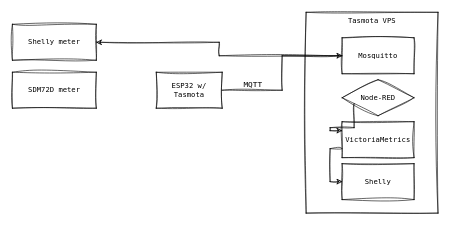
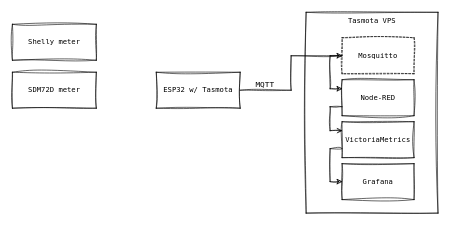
- <mxCell id="6" style="edgeStyle=orthogonalEdgeStyle;rounded=0;orthogonalLoop=1;jettySize=auto;html=1;exitX=0;exitY=0.5;exitDx=0;exitDy=0;sketch=1;curveFitting=1;jiggle=2;labelBackgroundColor=none;" edge="1" parent="4" source="7" target="15"><mxGeometry relative="1" as="geometry" /></mxCell>
+ <mxCell id="6" style="edgeStyle=orthogonalEdgeStyle;rounded=0;orthogonalLoop=1;jettySize=auto;html=1;exitX=0;exitY=0.5;exitDx=0;exitDy=0;entryX=0;entryY=0.25;entryDx=0;entryDy=0;sketch=1;curveFitting=1;jiggle=2;labelBackgroundColor=none;" edge="1" parent="4" source="7" target="9"><mxGeometry relative="1" as="geometry" /></mxCell>
- <mxCell id="7" value="Mosquitto" style="rounded=0;whiteSpace=wrap;html=1;sketch=1;curveFitting=1;jiggle=2;fontFamily=monospace;labelBackgroundColor=none;fillColor=none;" vertex="1" parent="4"><mxGeometry x="60" y="42.5" width="120" height="60" as="geometry" /></mxCell>
+ <mxCell id="7" value="Mosquitto" style="rounded=0;whiteSpace=wrap;html=1;sketch=1;curveFitting=1;jiggle=2;fontFamily=monospace;labelBackgroundColor=none;fillColor=none;dashed=1;" vertex="1" parent="4"><mxGeometry x="60" y="42.5" width="120" height="60" as="geometry" /></mxCell>
- <mxCell id="3" value="ESP32 w/ Tasmota" style="rounded=0;whiteSpace=wrap;html=1;sketch=1;curveFitting=1;jiggle=2;fontFamily=monospace;labelBackgroundColor=none;fillColor=none;" vertex="1" parent="1"><mxGeometry x="260" y="120" width="110" height="60" as="geometry" /></mxCell>
+ <mxCell id="3" value="ESP32 w/ Tasmota" style="rounded=0;whiteSpace=wrap;html=1;sketch=1;curveFitting=1;jiggle=2;fontFamily=monospace;labelBackgroundColor=none;fillColor=none;" vertex="1" parent="1"><mxGeometry x="260" y="120" width="140" height="60" as="geometry" /></mxCell>
- <mxCell id="9" value="Node-RED" style="rhombus;whiteSpace=wrap;html=1;sketch=1;curveFitting=1;jiggle=2;fontFamily=monospace;labelBackgroundColor=none;fillColor=none;" vertex="1" parent="4"><mxGeometry x="60" y="112.5" width="120" height="60" as="geometry" /></mxCell>
+ <mxCell id="9" value="Node-RED" style="rounded=0;whiteSpace=wrap;html=1;sketch=1;curveFitting=1;jiggle=2;fontFamily=monospace;labelBackgroundColor=none;fillColor=none;" vertex="1" parent="4"><mxGeometry x="60" y="112.5" width="120" height="60" as="geometry" /></mxCell>
- <mxCell id="8" style="edgeStyle=orthogonalEdgeStyle;rounded=0;orthogonalLoop=1;jettySize=auto;html=1;exitX=0;exitY=0.75;exitDx=0;exitDy=0;entryX=0;entryY=0.25;entryDx=0;entryDy=0;sketch=1;curveFitting=1;jiggle=2;labelBackgroundColor=none;" edge="1" parent="4" source="9" target="11"><mxGeometry relative="1" as="geometry" /></mxCell>
+ <mxCell id="8" style="edgeStyle=orthogonalEdgeStyle;rounded=0;orthogonalLoop=1;jettySize=auto;html=1;exitX=0;exitY=0.75;exitDx=0;exitDy=0;entryX=0;entryY=0.25;entryDx=0;entryDy=0;sketch=1;curveFitting=1;jiggle=2;labelBackgroundColor=none;endArrow=open;" edge="1" parent="4" source="9" target="11"><mxGeometry relative="1" as="geometry" /></mxCell>
- <mxCell id="12" value="Shelly" style="rounded=0;whiteSpace=wrap;html=1;sketch=1;curveFitting=1;jiggle=2;fontFamily=monospace;labelBackgroundColor=none;fillColor=none;" vertex="1" parent="4"><mxGeometry x="60" y="252.5" width="120" height="60" as="geometry" /></mxCell>
+ <mxCell id="12" value="Grafana" style="rounded=0;whiteSpace=wrap;html=1;sketch=1;curveFitting=1;jiggle=2;fontFamily=monospace;labelBackgroundColor=none;fillColor=none;" vertex="1" parent="4"><mxGeometry x="60" y="252.5" width="120" height="60" as="geometry" /></mxCell>
